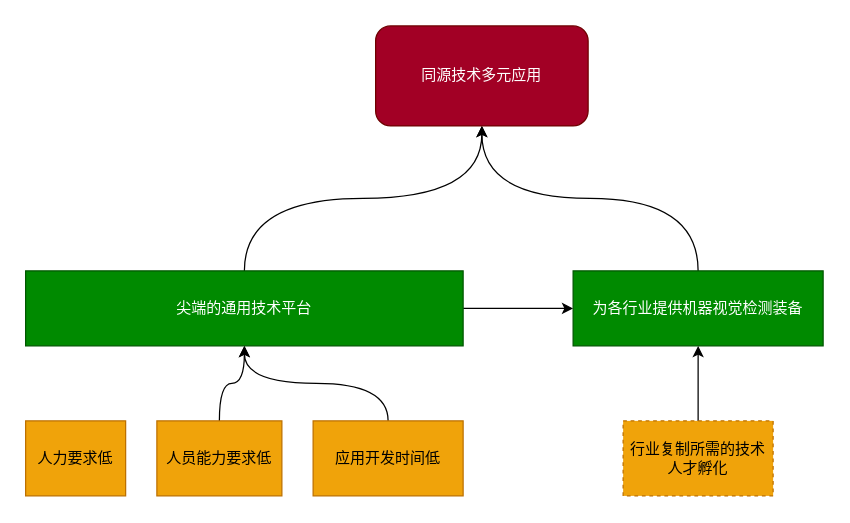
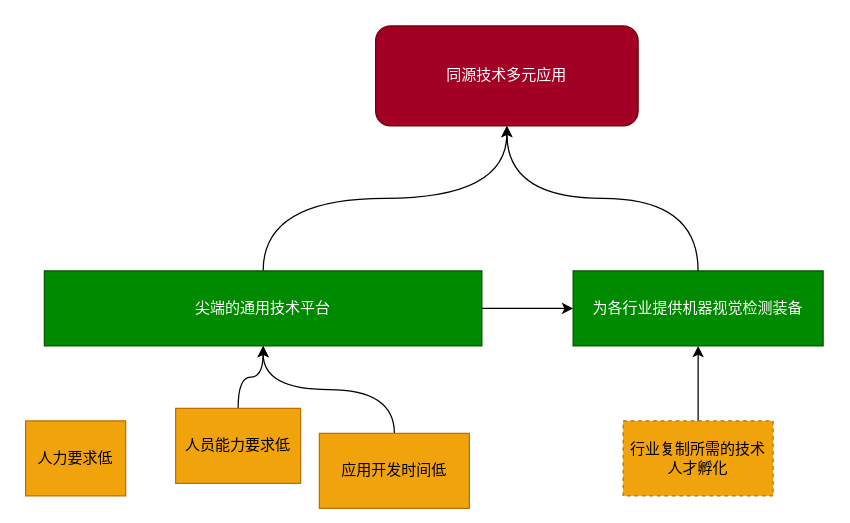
- <mxCell id="14" value="同源技术多元应用" style="rounded=1;whiteSpace=wrap;html=1;fillColor=#a20025;fontColor=#ffffff;strokeColor=#6F0000;" vertex="1" parent="1"><mxGeometry x="300" y="20" width="170" height="80" as="geometry" /></mxCell>
+ <mxCell id="14" value="同源技术多元应用" style="rounded=1;whiteSpace=wrap;html=1;fillColor=#a20025;fontColor=#ffffff;strokeColor=#6F0000;" vertex="1" parent="1"><mxGeometry x="300" y="20" width="210" height="80" as="geometry" /></mxCell>
- <mxCell id="4" value="尖端的通用技术平台" style="rounded=0;whiteSpace=wrap;html=1;fillColor=#008a00;fontColor=#ffffff;strokeColor=#005700;" vertex="1" parent="1"><mxGeometry x="20" y="216" width="350" height="60" as="geometry" /></mxCell>
+ <mxCell id="4" value="尖端的通用技术平台" style="rounded=0;whiteSpace=wrap;html=1;fillColor=#008a00;fontColor=#ffffff;strokeColor=#005700;" vertex="1" parent="1"><mxGeometry x="35" y="216" width="350" height="60" as="geometry" /></mxCell>
- <mxCell id="9" value="人员能力要求低" style="rounded=0;whiteSpace=wrap;html=1;fillColor=#f0a30a;fontColor=#000000;strokeColor=#BD7000;" vertex="1" parent="1"><mxGeometry x="125" y="336" width="100" height="60" as="geometry" /></mxCell>
+ <mxCell id="9" value="人员能力要求低" style="rounded=0;whiteSpace=wrap;html=1;fillColor=#f0a30a;fontColor=#000000;strokeColor=#BD7000;" vertex="1" parent="1"><mxGeometry x="140" y="326" width="100" height="60" as="geometry" /></mxCell>
- <mxCell id="11" value="应用开发时间低" style="rounded=0;whiteSpace=wrap;html=1;fillColor=#f0a30a;fontColor=#000000;strokeColor=#BD7000;" vertex="1" parent="1"><mxGeometry x="250" y="336" width="120" height="60" as="geometry" /></mxCell>
+ <mxCell id="11" value="应用开发时间低" style="rounded=0;whiteSpace=wrap;html=1;fillColor=#f0a30a;fontColor=#000000;strokeColor=#BD7000;" vertex="1" parent="1"><mxGeometry x="255" y="346" width="120" height="60" as="geometry" /></mxCell>
